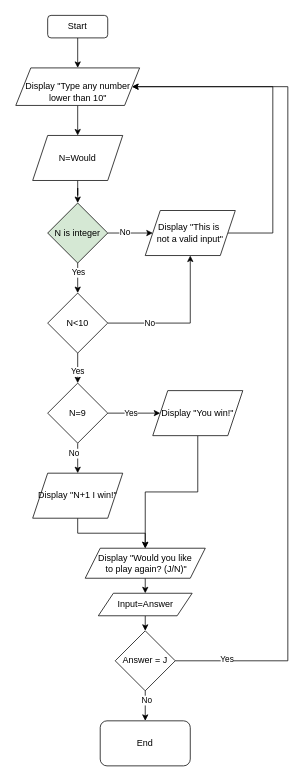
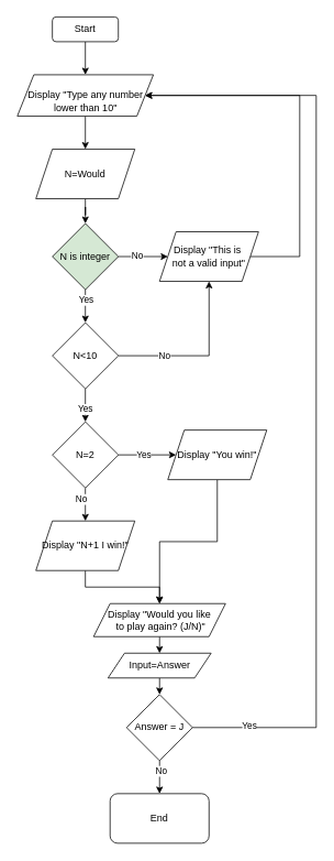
- <mxCell id="23" value="N=9" style="rhombus;whiteSpace=wrap;html=1;" parent="1" vertex="1"><mxGeometry x="63" y="510" width="80" height="80" as="geometry" /></mxCell>
+ <mxCell id="23" value="N=2" style="rhombus;whiteSpace=wrap;html=1;" parent="1" vertex="1"><mxGeometry x="63" y="510" width="80" height="80" as="geometry" /></mxCell>
